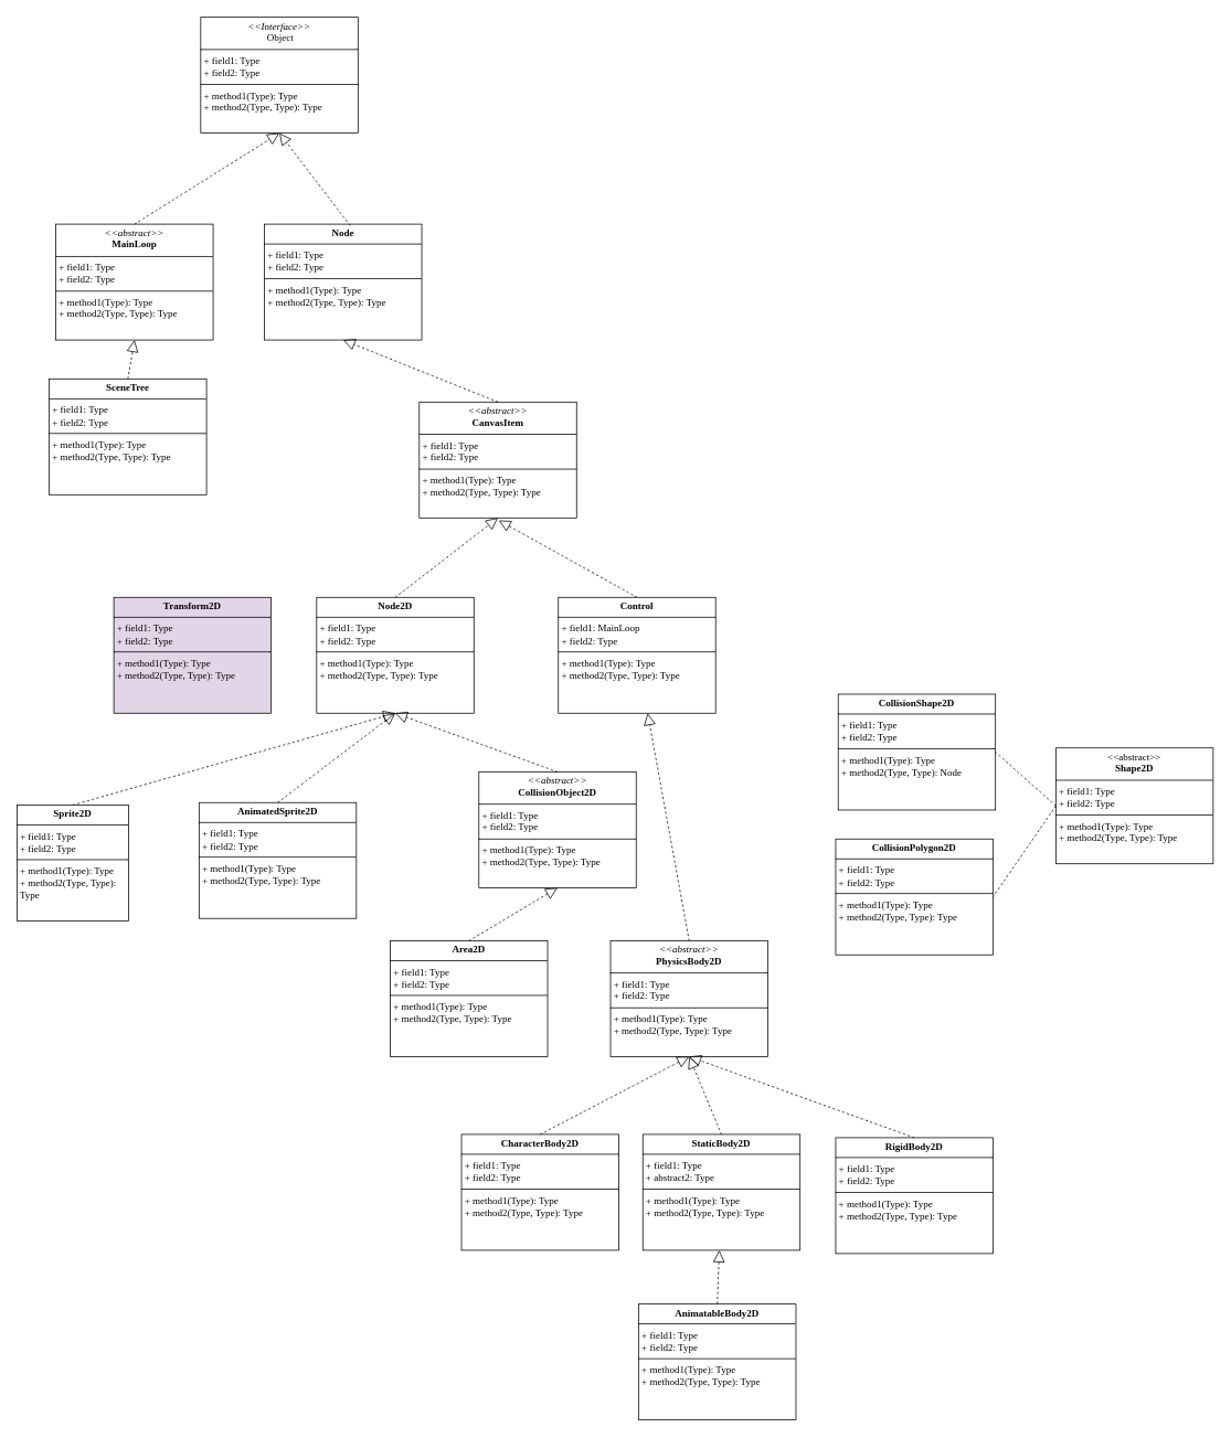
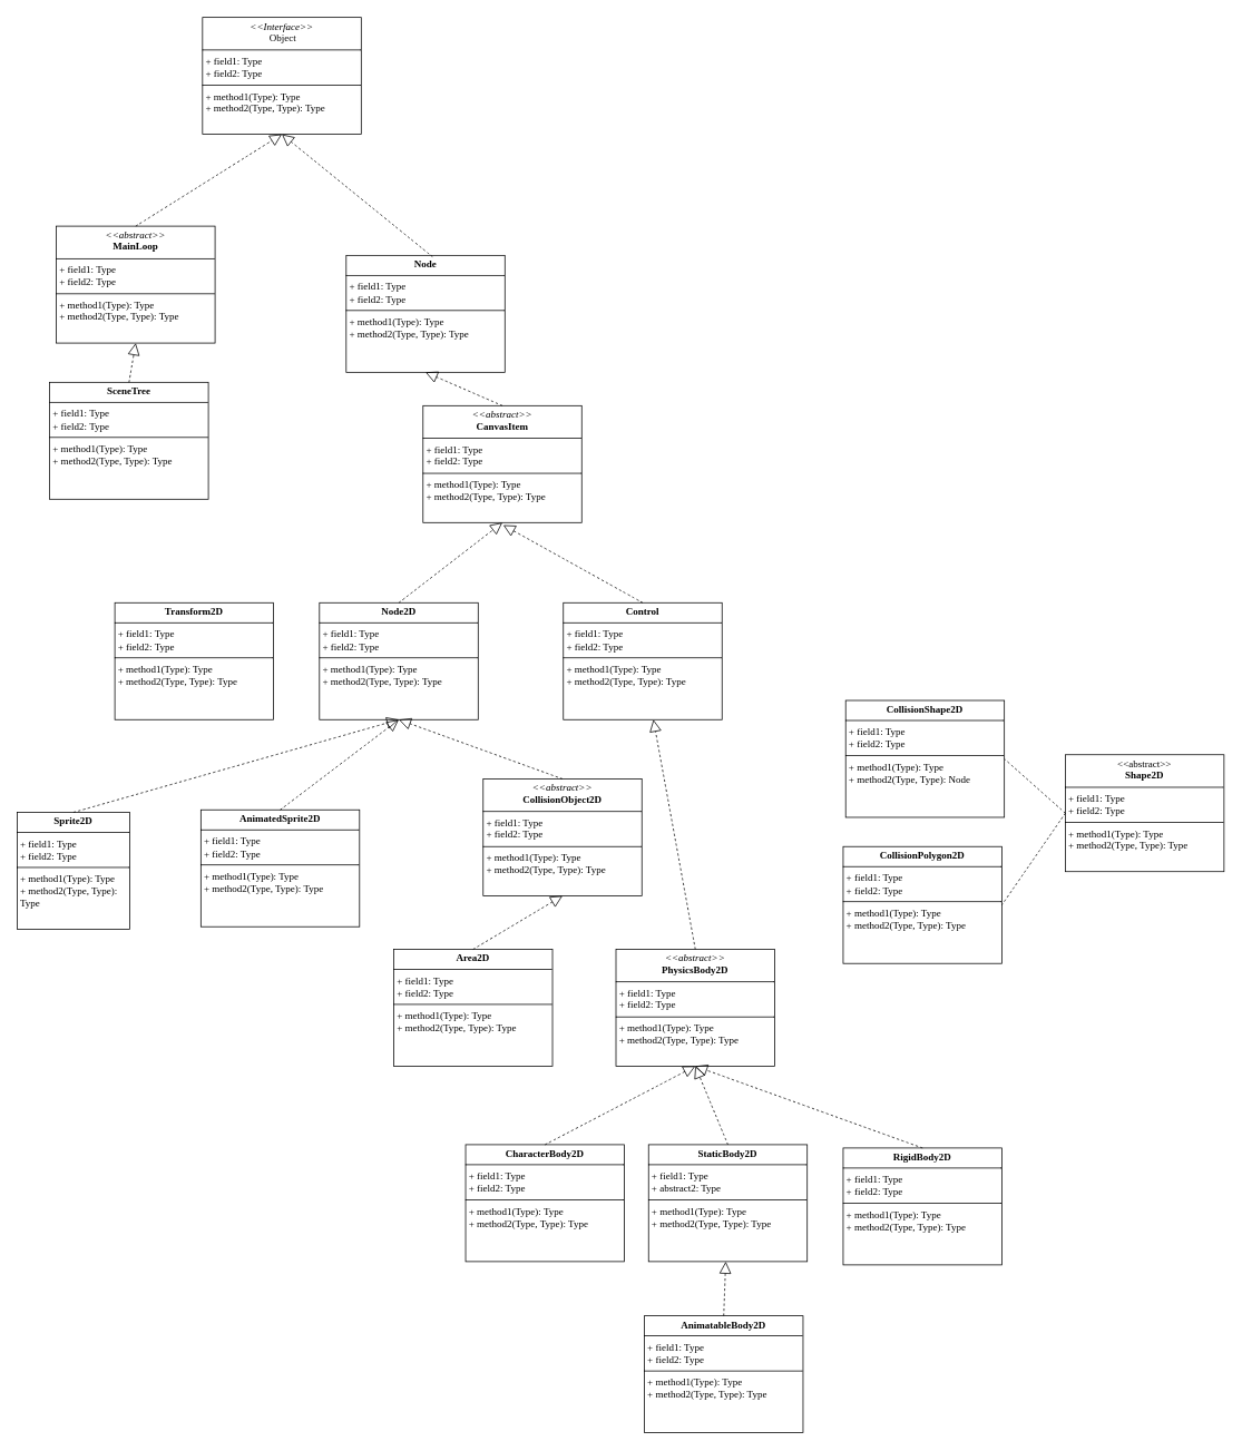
- <mxCell id="6" value="&lt;p style=&quot;margin:0px;margin-top:4px;text-align:center;&quot;&gt;&lt;b&gt;Node&lt;/b&gt;&lt;br&gt;&lt;/p&gt;&lt;hr style=&quot;border-style:solid;&quot; size=&quot;1&quot;&gt;&lt;p style=&quot;margin:0px;margin-left:4px;&quot;&gt;+ field1: Type&lt;br&gt;+ field2: Type&lt;/p&gt;&lt;hr style=&quot;border-style:solid;&quot; size=&quot;1&quot;&gt;&lt;p style=&quot;margin:0px;margin-left:4px;&quot;&gt;+ method1(Type): Type&lt;br&gt;+ method2(Type, Type): Type&lt;/p&gt;" style="verticalAlign=top;align=left;overflow=fill;html=1;whiteSpace=wrap;fontFamily=Lucida Console;" parent="1" vertex="1"><mxGeometry x="319" y="270" width="190" height="140" as="geometry" /></mxCell>
+ <mxCell id="6" value="&lt;p style=&quot;margin:0px;margin-top:4px;text-align:center;&quot;&gt;&lt;b&gt;Node&lt;/b&gt;&lt;br&gt;&lt;/p&gt;&lt;hr style=&quot;border-style:solid;&quot; size=&quot;1&quot;&gt;&lt;p style=&quot;margin:0px;margin-left:4px;&quot;&gt;+ field1: Type&lt;br&gt;+ field2: Type&lt;/p&gt;&lt;hr style=&quot;border-style:solid;&quot; size=&quot;1&quot;&gt;&lt;p style=&quot;margin:0px;margin-left:4px;&quot;&gt;+ method1(Type): Type&lt;br&gt;+ method2(Type, Type): Type&lt;/p&gt;" style="verticalAlign=top;align=left;overflow=fill;html=1;whiteSpace=wrap;fontFamily=Lucida Console;" parent="1" vertex="1"><mxGeometry x="414" y="305" width="190" height="140" as="geometry" /></mxCell>
- <mxCell id="11" value="&lt;p style=&quot;margin:0px;margin-top:4px;text-align:center;&quot;&gt;&lt;b&gt;Control&lt;/b&gt;&lt;br&gt;&lt;/p&gt;&lt;hr style=&quot;border-style:solid;&quot; size=&quot;1&quot;&gt;&lt;p style=&quot;margin:0px;margin-left:4px;&quot;&gt;+ field1: MainLoop&lt;br&gt;+ field2: Type&lt;/p&gt;&lt;hr style=&quot;border-style:solid;&quot; size=&quot;1&quot;&gt;&lt;p style=&quot;margin:0px;margin-left:4px;&quot;&gt;+ method1(Type): Type&lt;br&gt;+ method2(Type, Type): Type&lt;/p&gt;" style="verticalAlign=top;align=left;overflow=fill;html=1;whiteSpace=wrap;fontFamily=Lucida Console;" parent="1" vertex="1"><mxGeometry x="674" y="721" width="190" height="140" as="geometry" /></mxCell>
+ <mxCell id="11" value="&lt;p style=&quot;margin:0px;margin-top:4px;text-align:center;&quot;&gt;&lt;b&gt;Control&lt;/b&gt;&lt;br&gt;&lt;/p&gt;&lt;hr style=&quot;border-style:solid;&quot; size=&quot;1&quot;&gt;&lt;p style=&quot;margin:0px;margin-left:4px;&quot;&gt;+ field1: Type&lt;br&gt;+ field2: Type&lt;/p&gt;&lt;hr style=&quot;border-style:solid;&quot; size=&quot;1&quot;&gt;&lt;p style=&quot;margin:0px;margin-left:4px;&quot;&gt;+ method1(Type): Type&lt;br&gt;+ method2(Type, Type): Type&lt;/p&gt;" style="verticalAlign=top;align=left;overflow=fill;html=1;whiteSpace=wrap;fontFamily=Lucida Console;" parent="1" vertex="1"><mxGeometry x="674" y="721" width="190" height="140" as="geometry" /></mxCell>
- <mxCell id="15" value="&lt;p style=&quot;margin:0px;margin-top:4px;text-align:center;&quot;&gt;&lt;b&gt;Transform2D&lt;/b&gt;&lt;br&gt;&lt;/p&gt;&lt;hr style=&quot;border-style:solid;&quot; size=&quot;1&quot;&gt;&lt;p style=&quot;margin:0px;margin-left:4px;&quot;&gt;+ field1: Type&lt;br&gt;+ field2: Type&lt;/p&gt;&lt;hr style=&quot;border-style:solid;&quot; size=&quot;1&quot;&gt;&lt;p style=&quot;margin:0px;margin-left:4px;&quot;&gt;+ method1(Type): Type&lt;br&gt;+ method2(Type, Type): Type&lt;/p&gt;" style="verticalAlign=top;align=left;overflow=fill;html=1;whiteSpace=wrap;fontFamily=Lucida Console;fillColor=#e1d5e7;" parent="1" vertex="1"><mxGeometry x="137" y="721" width="190" height="140" as="geometry" /></mxCell>
+ <mxCell id="15" value="&lt;p style=&quot;margin:0px;margin-top:4px;text-align:center;&quot;&gt;&lt;b&gt;Transform2D&lt;/b&gt;&lt;br&gt;&lt;/p&gt;&lt;hr style=&quot;border-style:solid;&quot; size=&quot;1&quot;&gt;&lt;p style=&quot;margin:0px;margin-left:4px;&quot;&gt;+ field1: Type&lt;br&gt;+ field2: Type&lt;/p&gt;&lt;hr style=&quot;border-style:solid;&quot; size=&quot;1&quot;&gt;&lt;p style=&quot;margin:0px;margin-left:4px;&quot;&gt;+ method1(Type): Type&lt;br&gt;+ method2(Type, Type): Type&lt;/p&gt;" style="verticalAlign=top;align=left;overflow=fill;html=1;whiteSpace=wrap;fontFamily=Lucida Console;" parent="1" vertex="1"><mxGeometry x="137" y="721" width="190" height="140" as="geometry" /></mxCell>
